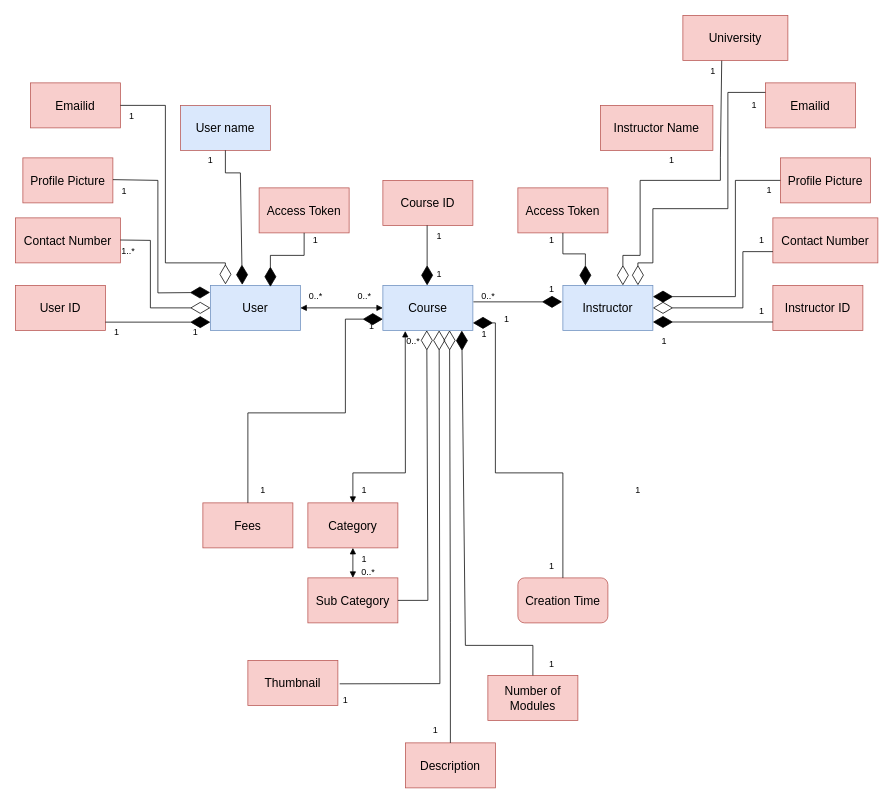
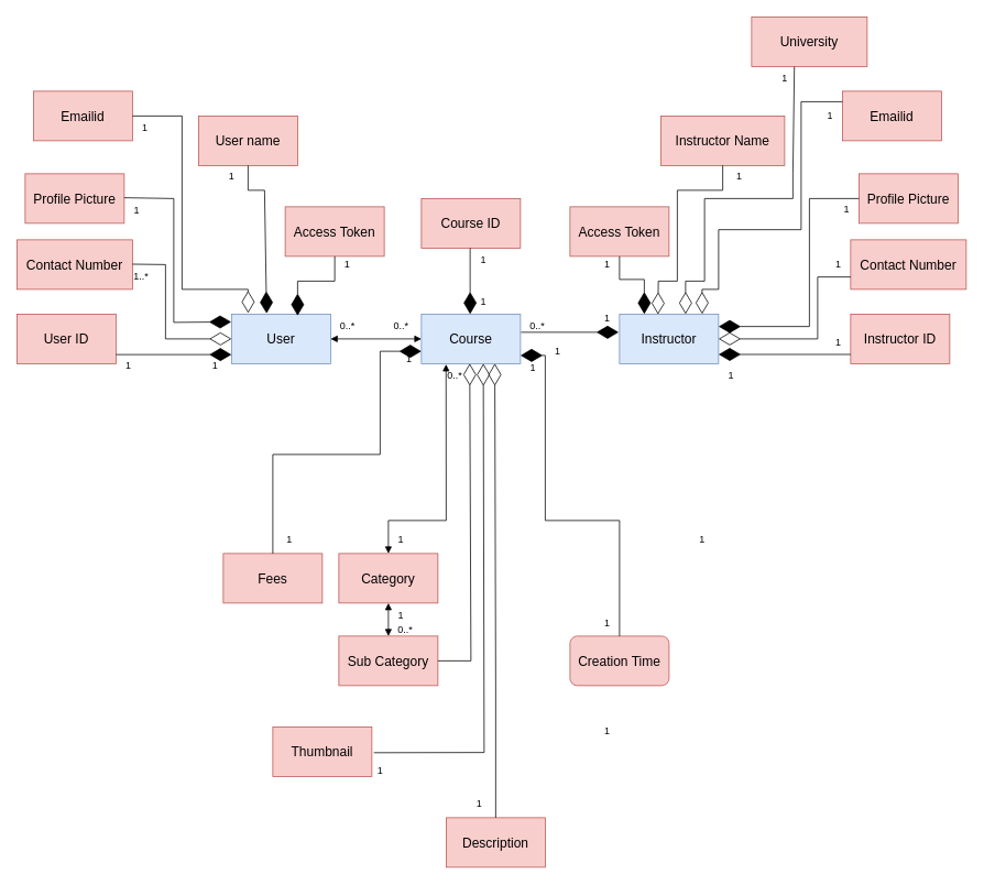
- <mxCell id="12" value="&lt;span style=&quot;font-size: 16px;&quot;&gt;User name&lt;/span&gt;" style="rounded=0;whiteSpace=wrap;html=1;fillColor=#dae8fc;strokeColor=#b85450;" parent="1" vertex="1"><mxGeometry x="240" y="140" width="120" height="60" as="geometry" /></mxCell>
+ <mxCell id="12" value="&lt;span style=&quot;font-size: 16px;&quot;&gt;User name&lt;/span&gt;" style="rounded=0;whiteSpace=wrap;html=1;fillColor=#f8cecc;strokeColor=#b85450;" parent="1" vertex="1"><mxGeometry x="240" y="140" width="120" height="60" as="geometry" /></mxCell>
+ <mxCell id="59" value="" style="endArrow=diamondThin;endFill=0;endSize=24;html=1;rounded=0;exitX=0.5;exitY=1;exitDx=0;exitDy=0;entryX=0.388;entryY=0.006;entryDx=0;entryDy=0;entryPerimeter=0;" edge="1" parent="1" source="17" target="4"><mxGeometry width="160" relative="1" as="geometry"><mxPoint x="810" y="310" as="sourcePoint" /><mxPoint x="970" y="310" as="targetPoint" /><Array as="points"><mxPoint x="875" y="230" /><mxPoint x="820" y="230" /><mxPoint x="820" y="340" /><mxPoint x="797" y="340" /></Array></mxGeometry></mxCell>
- <mxCell id="43" value="" style="endArrow=diamondThin;endFill=1;endSize=24;html=1;rounded=0;entryX=0.877;entryY=1.004;entryDx=0;entryDy=0;entryPerimeter=0;" parent="1" source="10" target="2" edge="1"><mxGeometry width="160" relative="1" as="geometry"><mxPoint x="750" y="860" as="sourcePoint" /><mxPoint x="630" y="640" as="targetPoint" /><Array as="points"><mxPoint x="710" y="860" /><mxPoint x="620" y="860" /></Array></mxGeometry></mxCell>
- <mxCell id="10" value="&lt;font style=&quot;font-size: 16px;&quot;&gt;Number of Modules&lt;/font&gt;" style="rounded=0;whiteSpace=wrap;html=1;fillColor=#f8cecc;strokeColor=#b85450;" parent="1" vertex="1"><mxGeometry x="650" y="900" width="120" height="60" as="geometry" /></mxCell>
